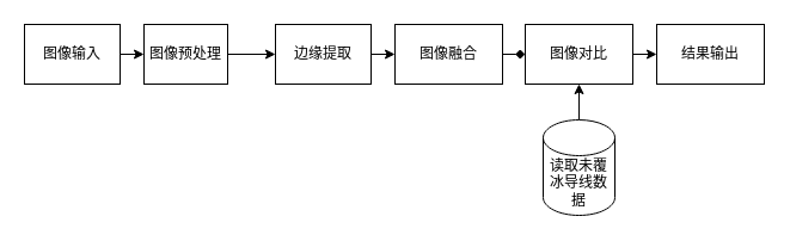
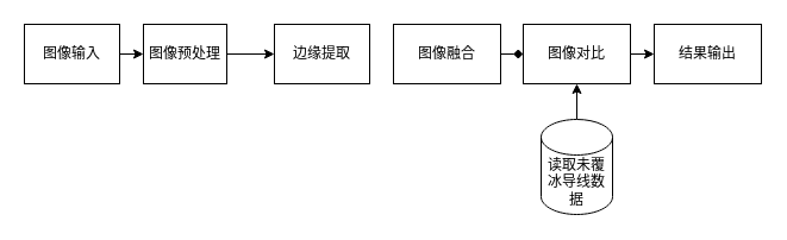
- <mxCell id="6" style="edgeStyle=orthogonalEdgeStyle;rounded=0;orthogonalLoop=1;jettySize=auto;html=1;exitX=1;exitY=0.5;exitDx=0;exitDy=0;entryX=0;entryY=0.5;entryDx=0;entryDy=0;" edge="1" parent="1" source="7" target="9"><mxGeometry relative="1" as="geometry" /></mxCell>
